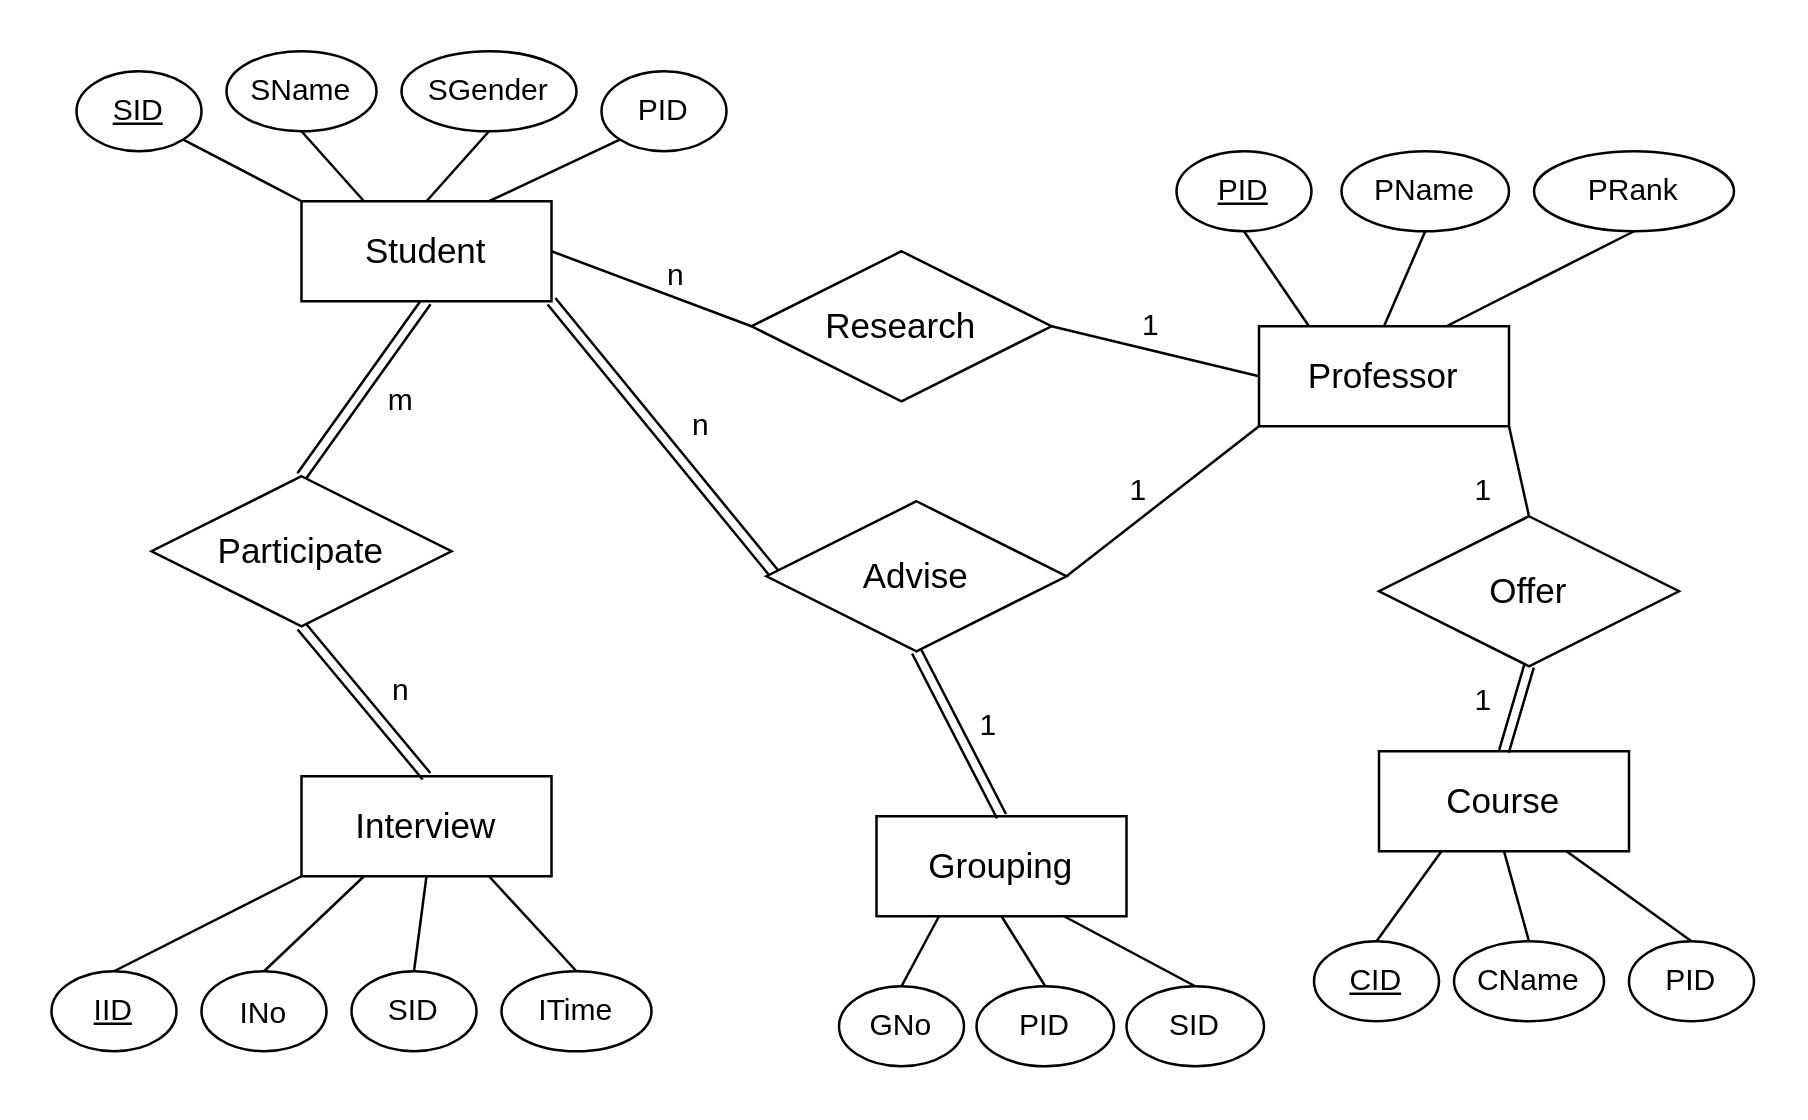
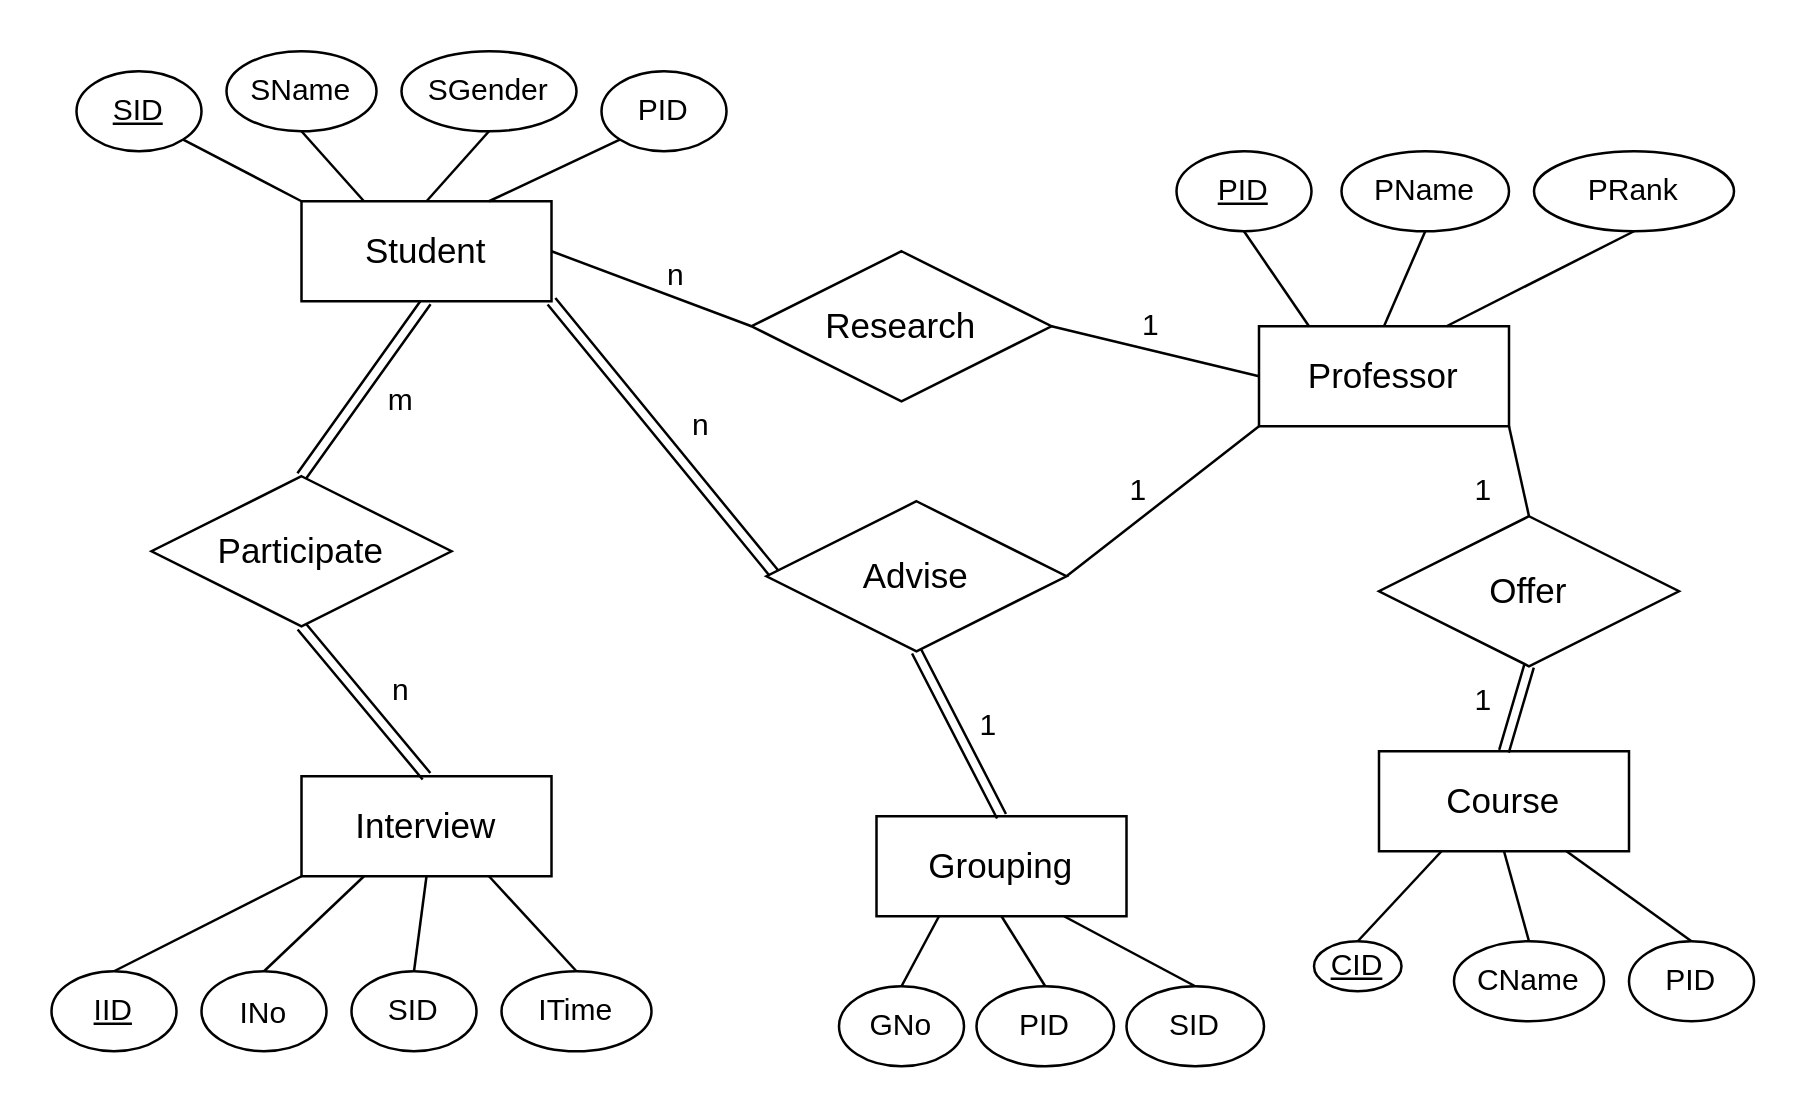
- <mxCell id="44" value="CID" style="ellipse;whiteSpace=wrap;html=1;align=center;fontStyle=4;fontSize=12;" parent="1" vertex="1"><mxGeometry x="525" y="376" width="50" height="32" as="geometry" /></mxCell>
+ <mxCell id="44" value="CID" style="ellipse;whiteSpace=wrap;html=1;align=center;fontStyle=4;fontSize=12;" parent="1" vertex="1"><mxGeometry x="525" y="376" width="35" height="20" as="geometry" /></mxCell>
